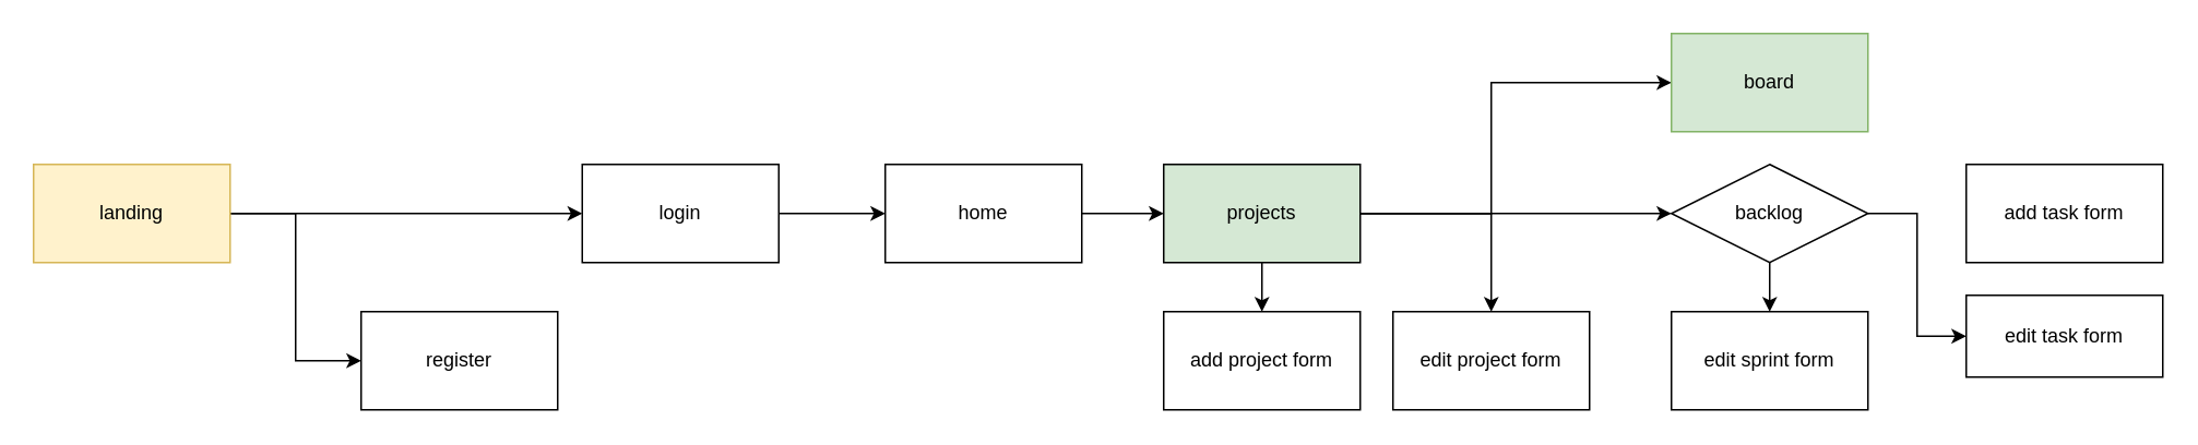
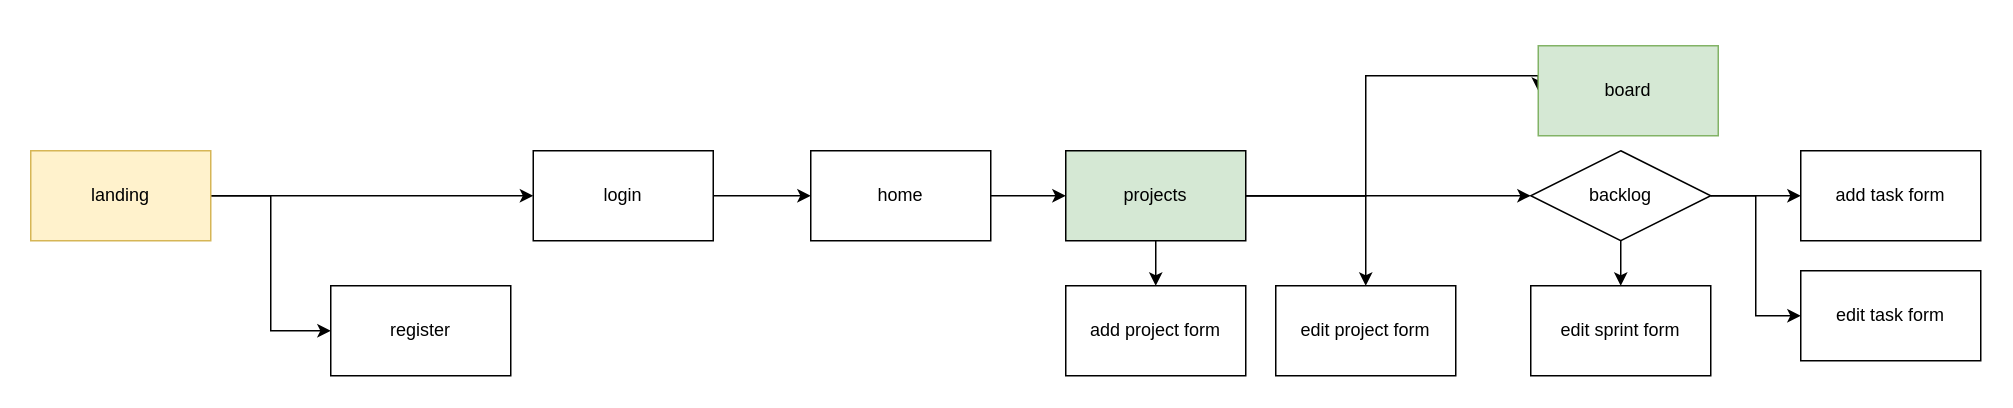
- <mxCell id="24" value="board" style="rounded=0;whiteSpace=wrap;html=1;fillColor=#d5e8d4;strokeColor=#82b366;" vertex="1" parent="1"><mxGeometry x="1020" y="20" width="120" height="60" as="geometry" /></mxCell>
+ <mxCell id="24" value="board" style="rounded=0;whiteSpace=wrap;html=1;fillColor=#d5e8d4;strokeColor=#82b366;" vertex="1" parent="1"><mxGeometry x="1025" y="30" width="120" height="60" as="geometry" /></mxCell>
+ <mxCell id="16" style="edgeStyle=orthogonalEdgeStyle;rounded=0;orthogonalLoop=1;jettySize=auto;html=1;entryX=0;entryY=0.5;entryDx=0;entryDy=0;" edge="1" parent="1" source="18" target="22"><mxGeometry relative="1" as="geometry" /></mxCell>
- <mxCell id="23" value="edit task form" style="rounded=0;whiteSpace=wrap;html=1;" vertex="1" parent="1"><mxGeometry x="1200" y="180" width="120" height="50" as="geometry" /></mxCell>
+ <mxCell id="23" value="edit task form" style="rounded=0;whiteSpace=wrap;html=1;" vertex="1" parent="1"><mxGeometry x="1200" y="180" width="120" height="60" as="geometry" /></mxCell>
